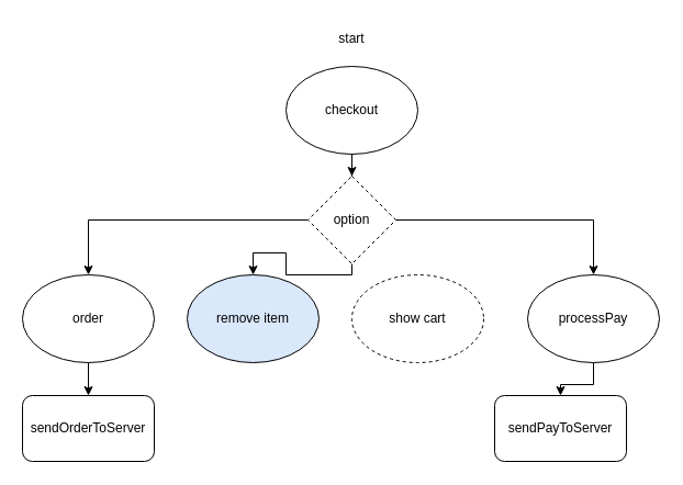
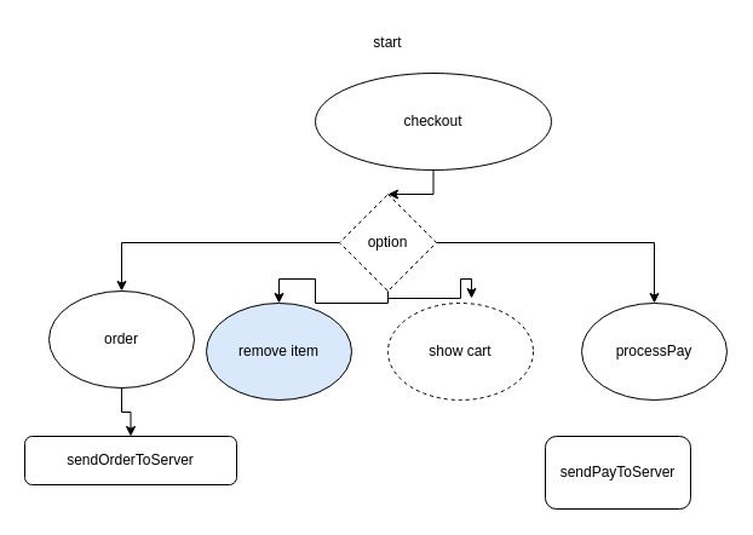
- <mxCell id="4" value="checkout" style="ellipse;whiteSpace=wrap;html=1;" vertex="1" parent="1"><mxGeometry x="260" y="60" width="120" height="80" as="geometry" /></mxCell>
+ <mxCell id="4" value="checkout" style="ellipse;whiteSpace=wrap;html=1;" vertex="1" parent="1"><mxGeometry x="260" y="60" width="195" height="80" as="geometry" /></mxCell>
+ <mxCell id="14" style="edgeStyle=orthogonalEdgeStyle;rounded=0;orthogonalLoop=1;jettySize=auto;html=1;entryX=0.575;entryY=-0.05;entryDx=0;entryDy=0;entryPerimeter=0;" edge="1" parent="1" source="15" target="8"><mxGeometry relative="1" as="geometry"><Array as="points"><mxPoint x="320" y="246" /><mxPoint x="380" y="246" /><mxPoint x="380" y="230" /><mxPoint x="389" y="230" /></Array></mxGeometry></mxCell>
- <mxCell id="6" value="order" style="ellipse;whiteSpace=wrap;html=1;" vertex="1" parent="1"><mxGeometry x="20" y="250" width="120" height="80" as="geometry" /></mxCell>
+ <mxCell id="6" value="order" style="ellipse;whiteSpace=wrap;html=1;" vertex="1" parent="1"><mxGeometry x="40" y="240" width="120" height="80" as="geometry" /></mxCell>
- <mxCell id="9" value="" style="edgeStyle=orthogonalEdgeStyle;rounded=0;orthogonalLoop=1;jettySize=auto;html=1;" edge="1" parent="1" source="10" target="17"><mxGeometry relative="1" as="geometry" /></mxCell>
- <mxCell id="16" value="sendOrderToServer" style="rounded=1;whiteSpace=wrap;html=1;" vertex="1" parent="1"><mxGeometry x="20" y="360" width="120" height="60" as="geometry" /></mxCell>
+ <mxCell id="16" value="sendOrderToServer" style="rounded=1;whiteSpace=wrap;html=1;" vertex="1" parent="1"><mxGeometry x="20" y="360" width="175" height="40" as="geometry" /></mxCell>
